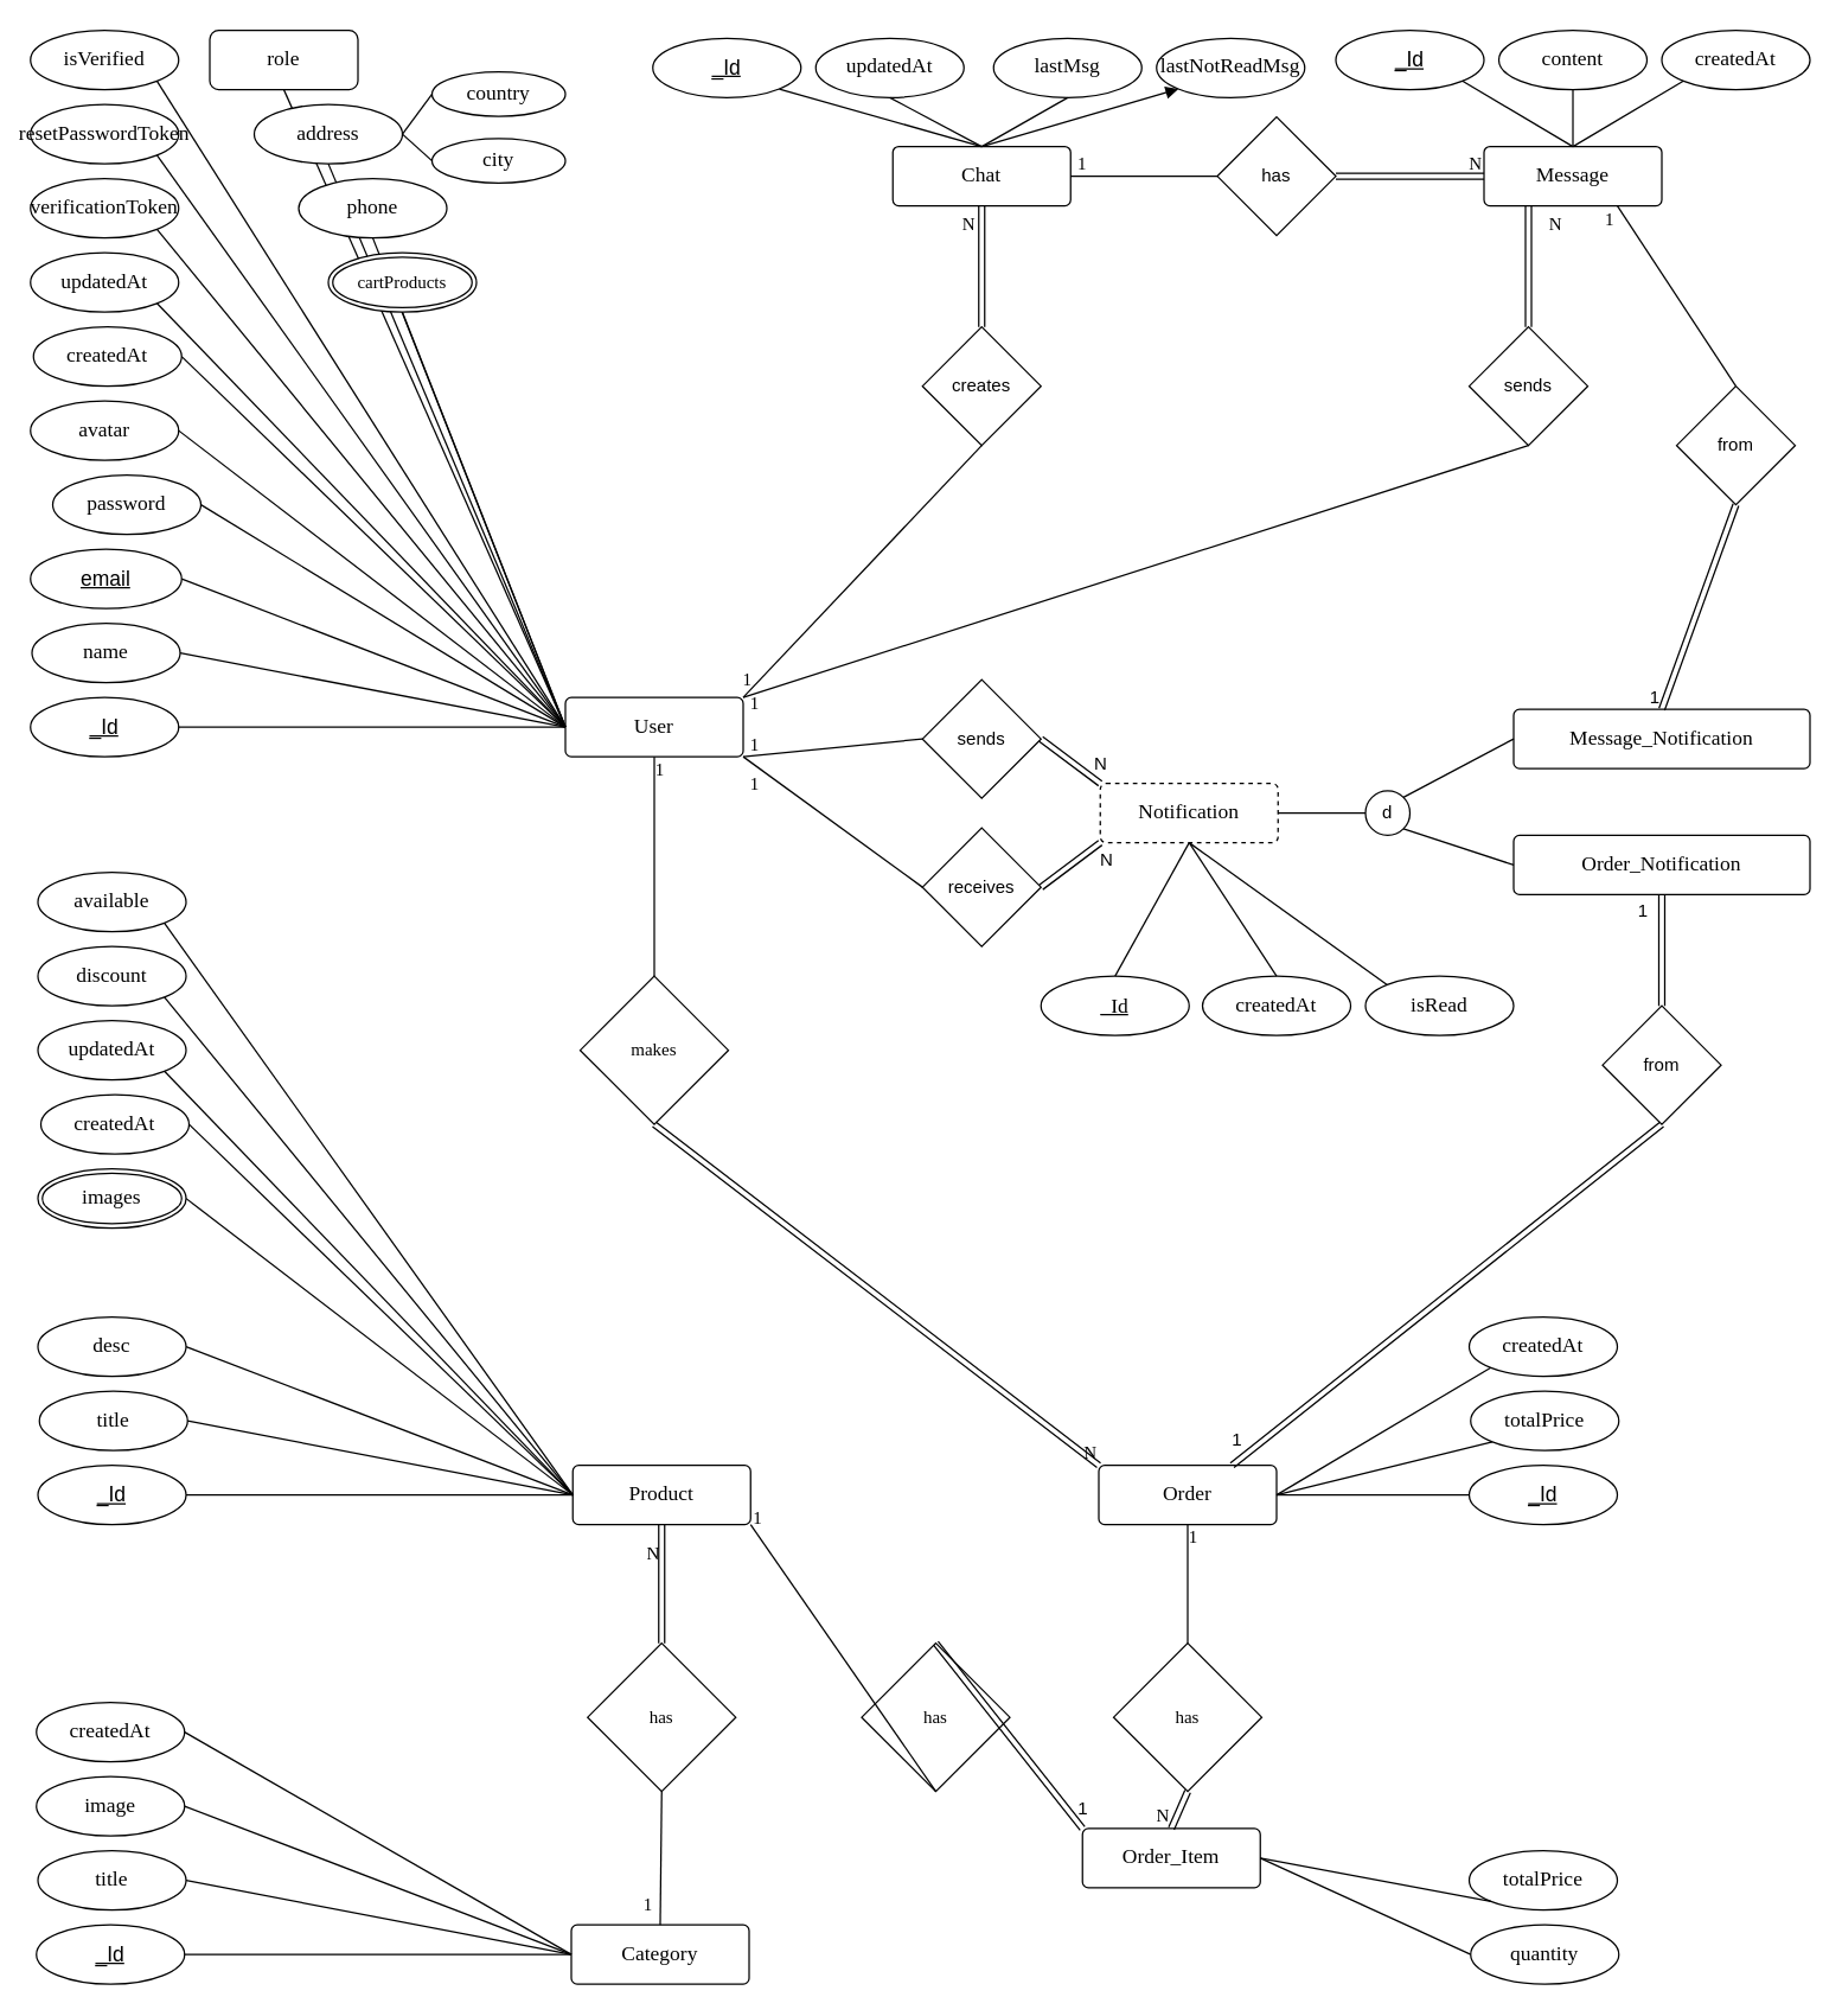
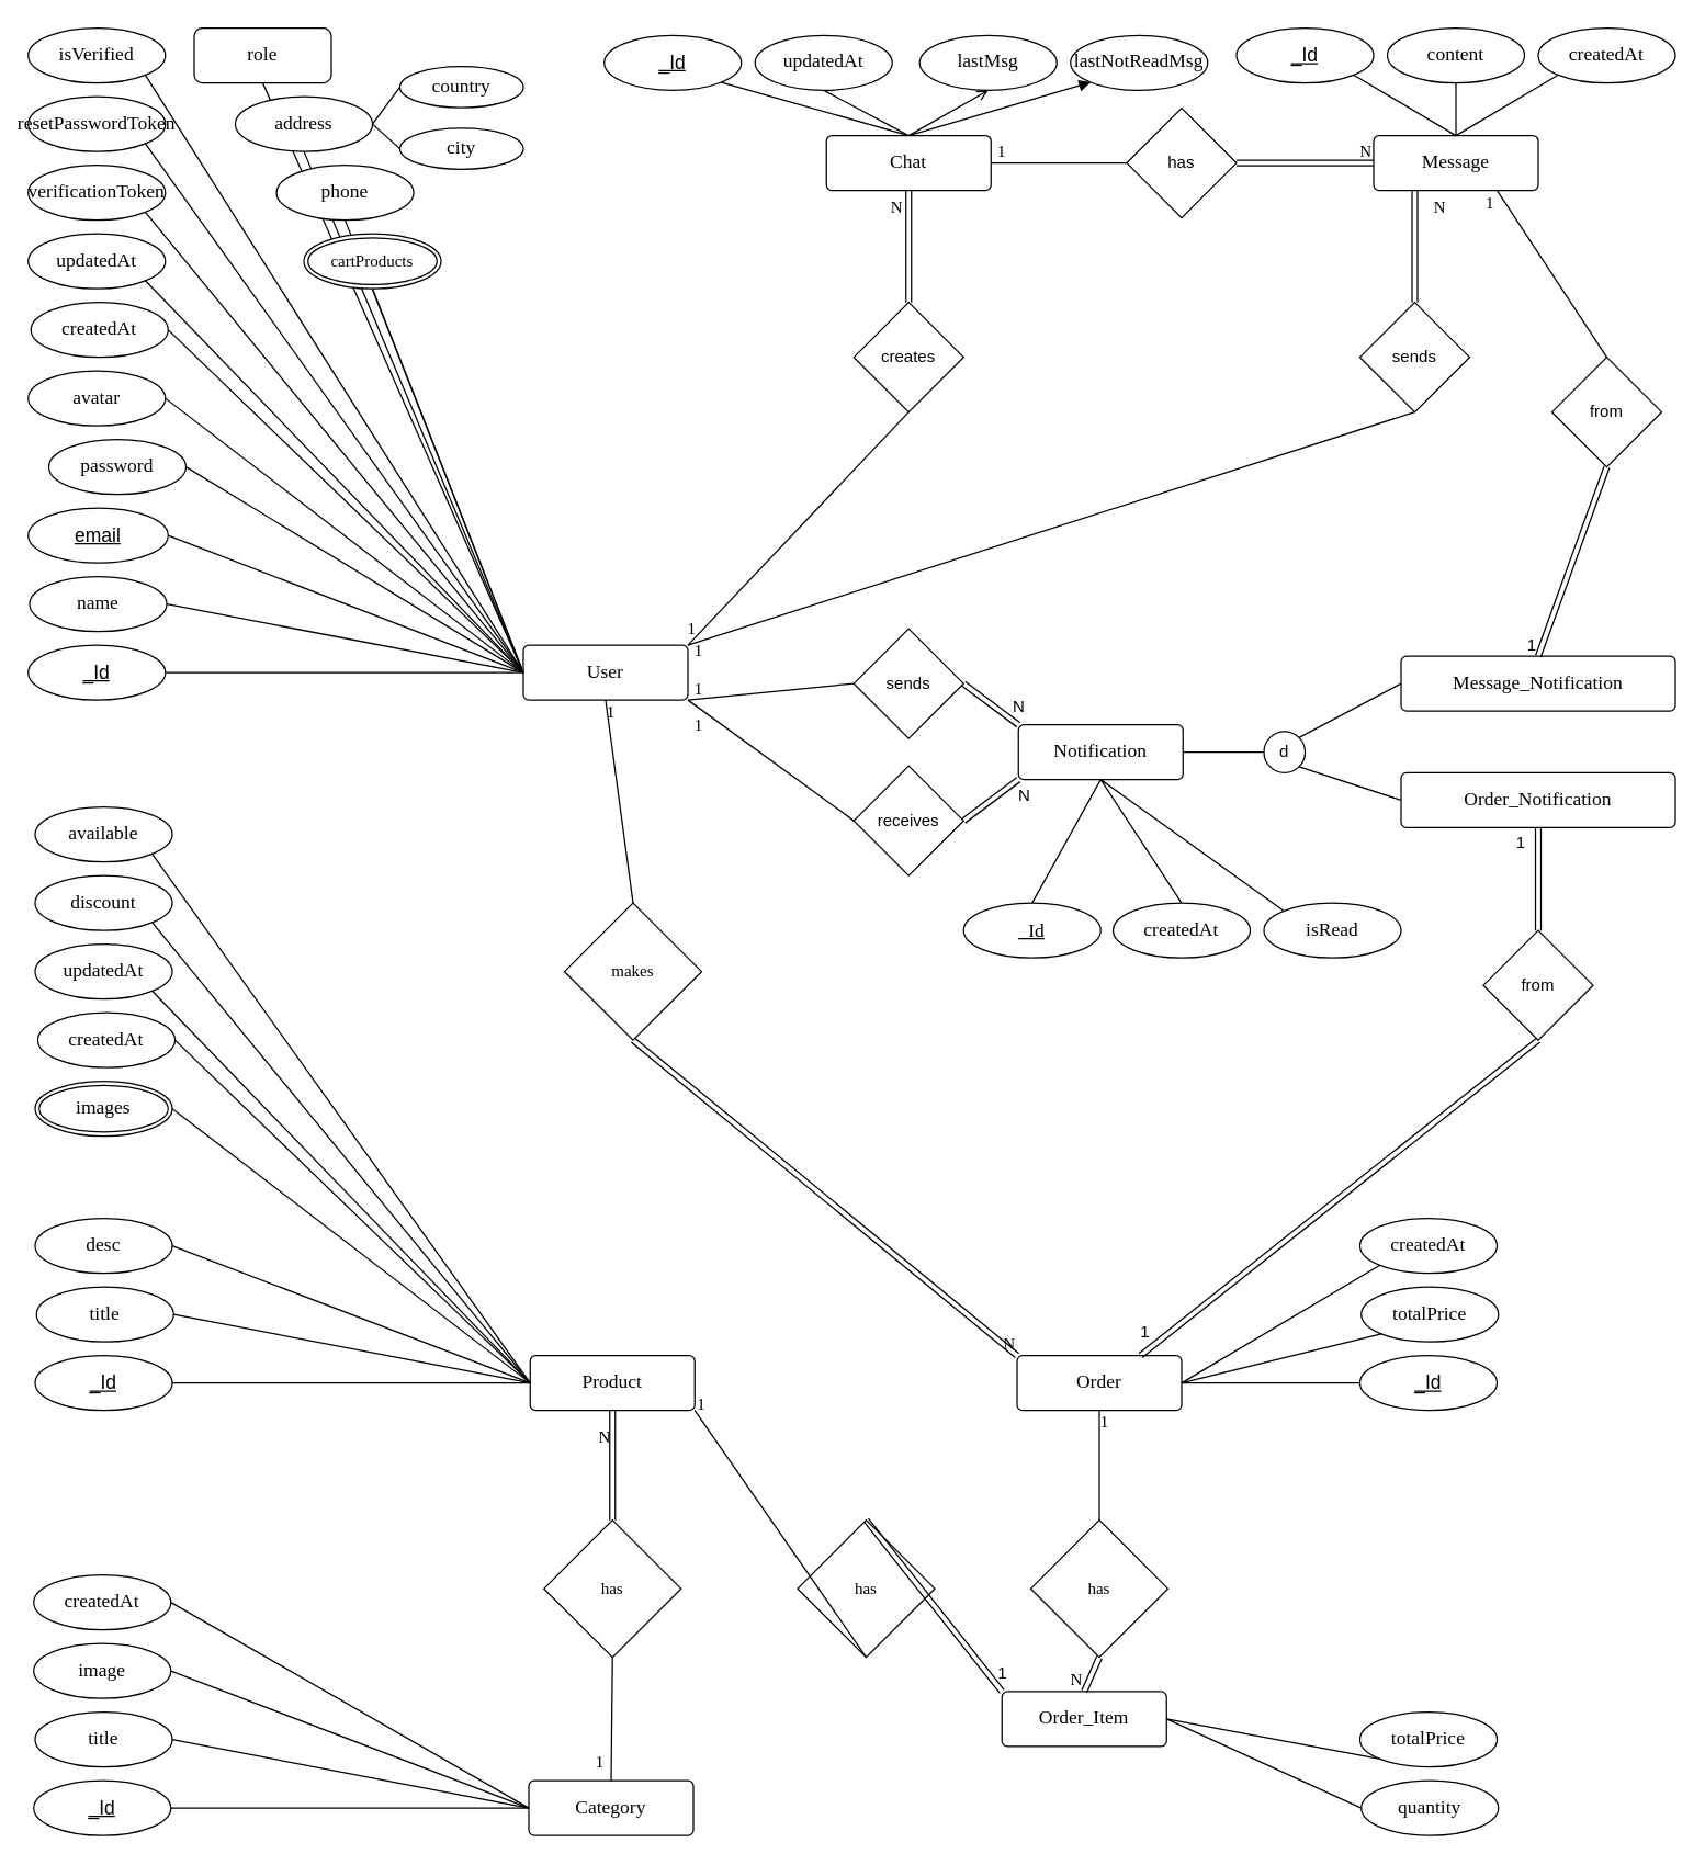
- <mxCell id="154" value="" style="endArrow=none;html=1;rounded=0;fontFamily=cascadia code;fontSize=14;entryX=0.5;entryY=1;entryDx=0;entryDy=0;exitX=0.5;exitY=0;exitDx=0;exitDy=0;" parent="1" source="90" target="153" edge="1"><mxGeometry relative="1" as="geometry"><mxPoint x="672" y="108" as="sourcePoint" /><mxPoint x="672" y="75" as="targetPoint" /><Array as="points" /></mxGeometry></mxCell>
+ <mxCell id="154" value="" style="endArrow=open;html=1;rounded=0;fontFamily=cascadia code;fontSize=14;entryX=0.5;entryY=1;entryDx=0;entryDy=0;exitX=0.5;exitY=0;exitDx=0;exitDy=0;" parent="1" source="90" target="153" edge="1"><mxGeometry relative="1" as="geometry"><mxPoint x="672" y="108" as="sourcePoint" /><mxPoint x="672" y="75" as="targetPoint" /><Array as="points" /></mxGeometry></mxCell>
- <mxCell id="117" value="Notification" style="rounded=1;arcSize=10;whiteSpace=wrap;html=1;align=center;fontFamily=cascadia code;fontSize=14;dashed=1;" parent="1" vertex="1"><mxGeometry x="742" y="528" width="120" height="40" as="geometry" /></mxCell>
+ <mxCell id="117" value="Notification" style="rounded=1;arcSize=10;whiteSpace=wrap;html=1;align=center;fontFamily=cascadia code;fontSize=14;" parent="1" vertex="1"><mxGeometry x="742" y="528" width="120" height="40" as="geometry" /></mxCell>
- <mxCell id="78" value="makes" style="rhombus;whiteSpace=wrap;html=1;hachureGap=4;fontFamily=cascadia code;" parent="1" vertex="1"><mxGeometry x="391" y="658" width="100" height="100" as="geometry" /></mxCell>
+ <mxCell id="78" value="makes" style="rhombus;whiteSpace=wrap;html=1;hachureGap=4;fontFamily=cascadia code;" parent="1" vertex="1"><mxGeometry x="411" y="658" width="100" height="100" as="geometry" /></mxCell>
